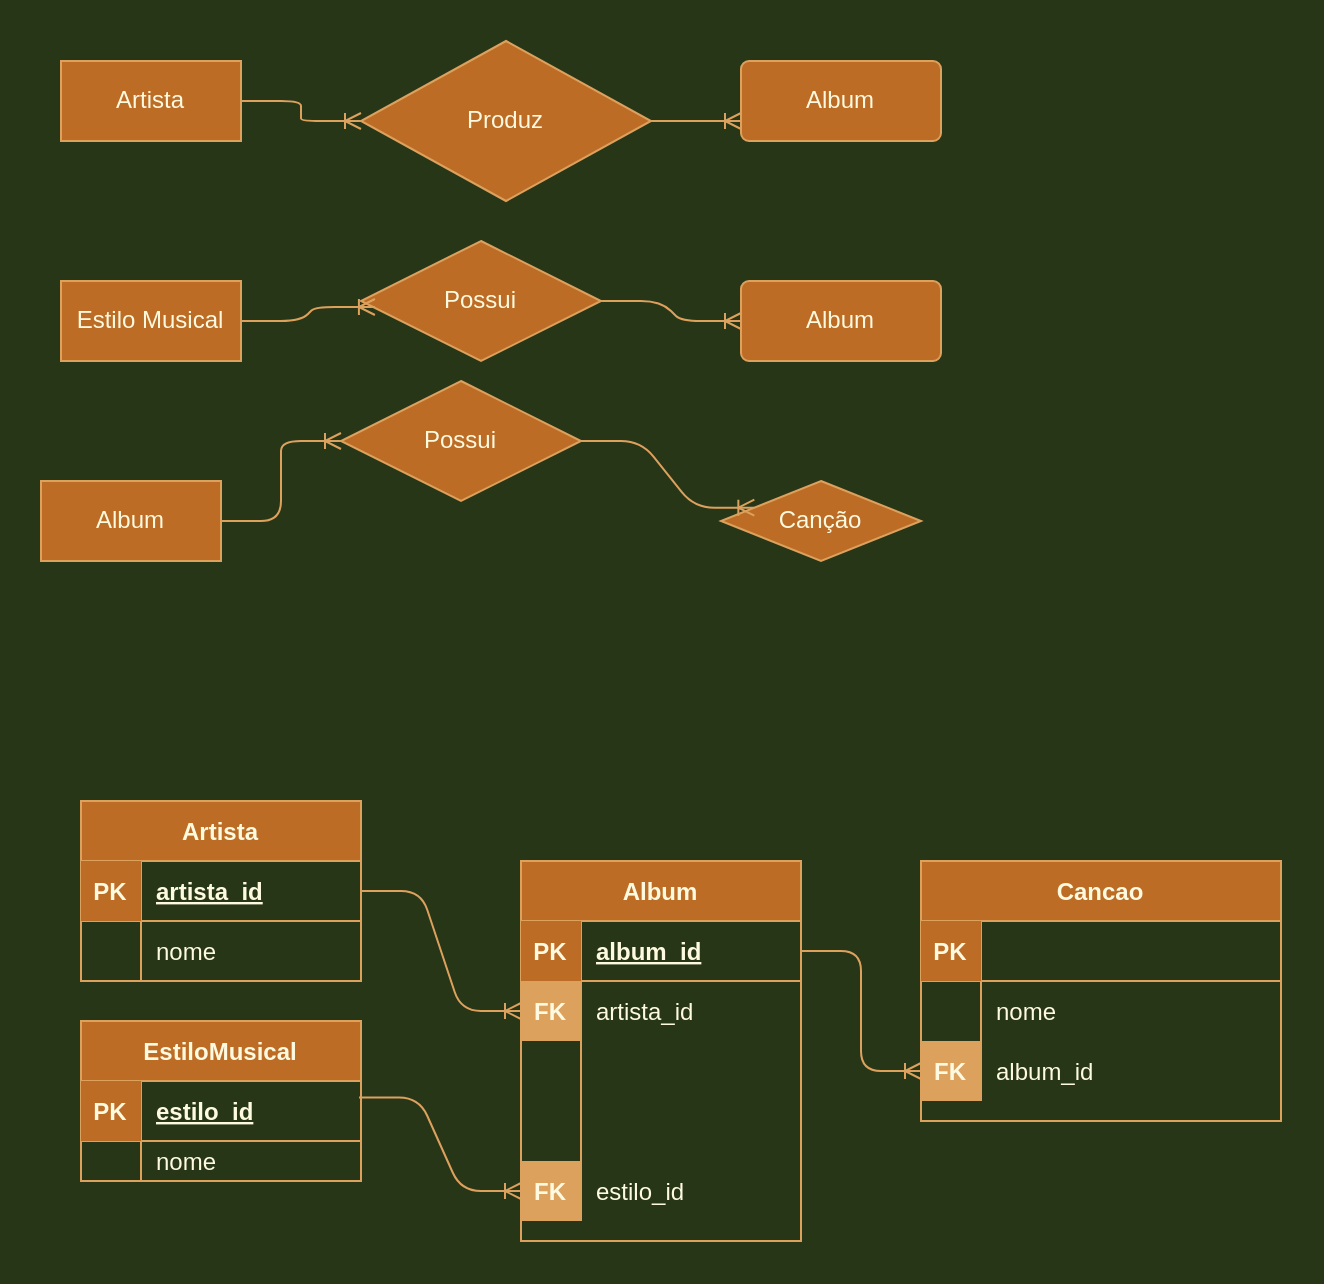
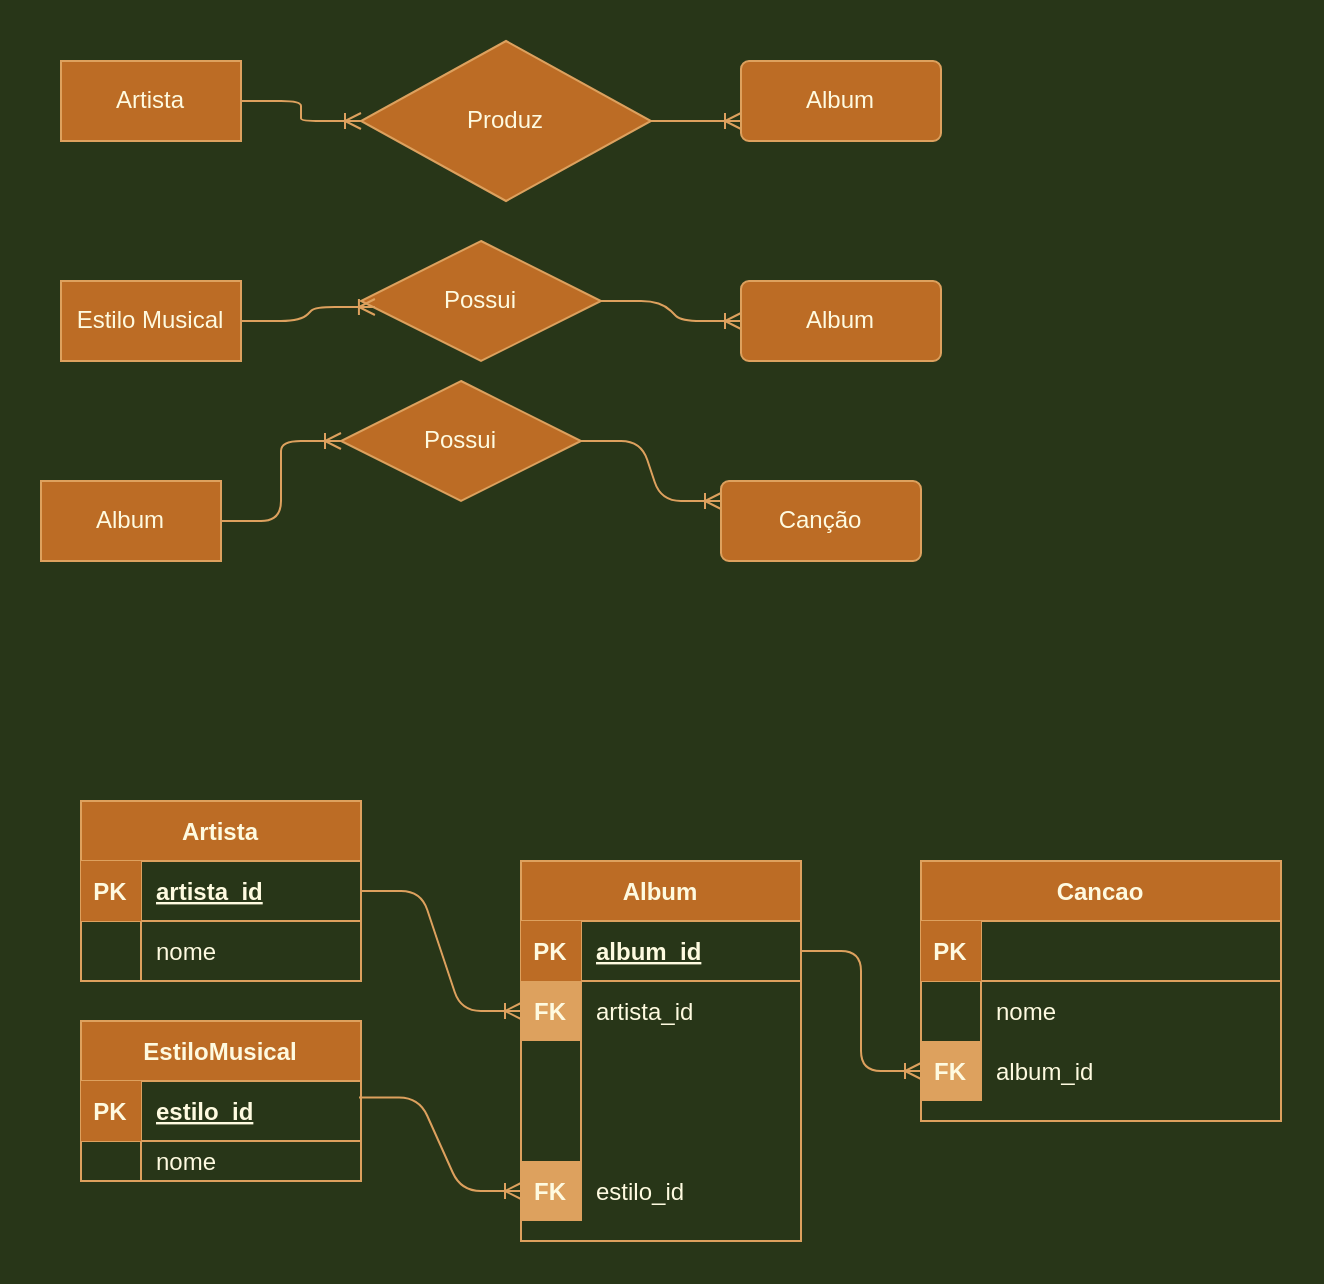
- <mxCell id="9" value="Canção" style="rhombus;arcSize=10;whiteSpace=wrap;html=1;align=center;fillColor=#BC6C25;strokeColor=#DDA15E;fontColor=#FEFAE0;" vertex="1" parent="1"><mxGeometry x="360" y="240" width="100" height="40" as="geometry" /></mxCell>
+ <mxCell id="9" value="Canção" style="rounded=1;arcSize=10;whiteSpace=wrap;html=1;align=center;fillColor=#BC6C25;strokeColor=#DDA15E;fontColor=#FEFAE0;" vertex="1" parent="1"><mxGeometry x="360" y="240" width="100" height="40" as="geometry" /></mxCell>
